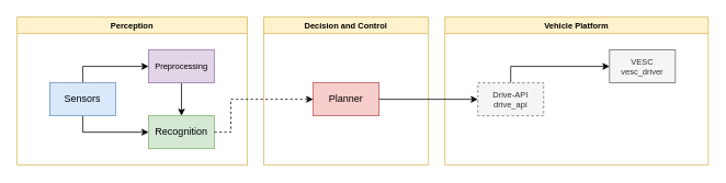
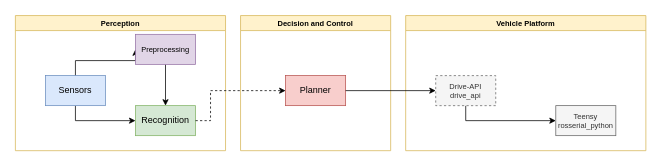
- <mxCell id="8" value="Preprocessing" style="rounded=0;whiteSpace=wrap;html=1;fontSize=10;fillColor=#e1d5e7;strokeColor=#9673a6;" parent="2" vertex="1"><mxGeometry x="160" y="40" width="80" height="40" as="geometry" /></mxCell>
+ <mxCell id="8" value="Preprocessing" style="rounded=0;whiteSpace=wrap;html=1;fontSize=10;fillColor=#e1d5e7;strokeColor=#9673a6;" parent="2" vertex="1"><mxGeometry x="160" y="25" width="80" height="40" as="geometry" /></mxCell>
- <mxCell id="12" style="edgeStyle=orthogonalEdgeStyle;rounded=0;orthogonalLoop=1;jettySize=auto;html=1;entryX=0;entryY=0.5;entryDx=0;entryDy=0;fontSize=10;" parent="11" source="14" target="15" edge="1"><mxGeometry relative="1" as="geometry"><Array as="points"><mxPoint x="80" y="60" /></Array></mxGeometry></mxCell>
- <mxCell id="15" value="VESC&lt;br style=&quot;font-size: 10px;&quot;&gt;vesc_driver" style="rounded=0;whiteSpace=wrap;html=1;fontSize=10;fillColor=#f5f5f5;fontColor=#333333;strokeColor=#666666;" parent="11" vertex="1"><mxGeometry x="200" y="40" width="80" height="40" as="geometry" /></mxCell>
+ <mxCell id="13" style="edgeStyle=orthogonalEdgeStyle;rounded=0;orthogonalLoop=1;jettySize=auto;html=1;entryX=0;entryY=0.5;entryDx=0;entryDy=0;fontSize=10;" parent="11" source="14" target="16" edge="1"><mxGeometry relative="1" as="geometry"><Array as="points"><mxPoint x="80" y="140" /></Array></mxGeometry></mxCell>
+ <mxCell id="16" value="Teensy&lt;br style=&quot;font-size: 10px;&quot;&gt;rosserial_python" style="rounded=0;whiteSpace=wrap;html=1;fontSize=10;fillColor=#f5f5f5;fontColor=#333333;strokeColor=#666666;" parent="11" vertex="1"><mxGeometry x="200" y="120" width="80" height="40" as="geometry" /></mxCell>
